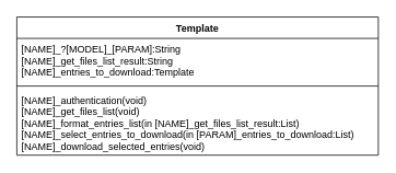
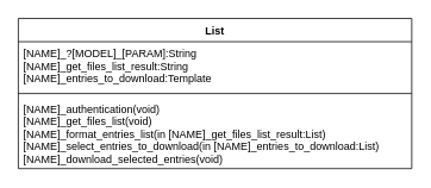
- <mxCell id="2" value="Template" style="swimlane;fontStyle=1;align=center;verticalAlign=top;childLayout=stackLayout;horizontal=1;startSize=26;horizontalStack=0;resizeParent=1;resizeParentMax=0;resizeLast=0;collapsible=1;marginBottom=0;" vertex="1" parent="1"><mxGeometry x="20" y="20" width="440" height="168" as="geometry" /></mxCell>
+ <mxCell id="2" value="List" style="swimlane;fontStyle=1;align=center;verticalAlign=top;childLayout=stackLayout;horizontal=1;startSize=26;horizontalStack=0;resizeParent=1;resizeParentMax=0;resizeLast=0;collapsible=1;marginBottom=0;" vertex="1" parent="1"><mxGeometry x="20" y="20" width="440" height="168" as="geometry" /></mxCell>
- <mxCell id="5" value="[NAME]_authentication(void)&#10;[NAME]_get_files_list(void)&#10;[NAME]_format_entries_list(in [NAME]_get_files_list_result:List)&#10;[NAME]_select_entries_to_download(in [PARAM]_entries_to_download:List)&#10;[NAME]_download_selected_entries(void)" style="text;strokeColor=none;fillColor=none;align=left;verticalAlign=top;spacingLeft=4;spacingRight=4;overflow=hidden;rotatable=0;points=[[0,0.5],[1,0.5]];portConstraint=eastwest;" vertex="1" parent="2"><mxGeometry y="88" width="440" height="80" as="geometry" /></mxCell>
+ <mxCell id="5" value="[NAME]_authentication(void)&#10;[NAME]_get_files_list(void)&#10;[NAME]_format_entries_list(in [NAME]_get_files_list_result:List)&#10;[NAME]_select_entries_to_download(in [NAME]_entries_to_download:List)&#10;[NAME]_download_selected_entries(void)" style="text;strokeColor=none;fillColor=none;align=left;verticalAlign=top;spacingLeft=4;spacingRight=4;overflow=hidden;rotatable=0;points=[[0,0.5],[1,0.5]];portConstraint=eastwest;" vertex="1" parent="2"><mxGeometry y="88" width="440" height="80" as="geometry" /></mxCell>
